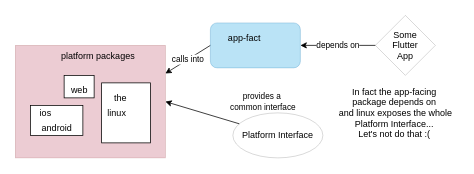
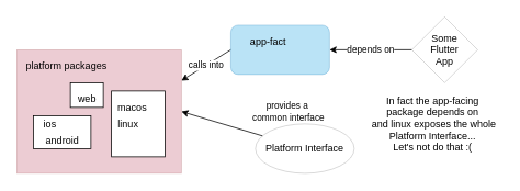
- <mxCell id="9" value="platform packages" style="text;html=1;align=center;verticalAlign=middle;resizable=0;points=[];autosize=1;strokeColor=none;fillColor=none;" parent="1" vertex="1"><mxGeometry x="75" y="65" width="110" height="20" as="geometry" /></mxCell>
+ <mxCell id="9" value="platform packages" style="text;html=1;align=center;verticalAlign=middle;resizable=0;points=[];autosize=1;strokeColor=none;fillColor=none;" parent="1" vertex="1"><mxGeometry x="25" y="70" width="110" height="20" as="geometry" /></mxCell>
- <mxCell id="10" value="the" style="text;html=1;align=center;verticalAlign=middle;resizable=0;points=[];autosize=1;strokeColor=none;fillColor=none;" parent="1" vertex="1"><mxGeometry x="135" y="120" width="50" height="20" as="geometry" /></mxCell>
+ <mxCell id="10" value="macos" style="text;html=1;align=center;verticalAlign=middle;resizable=0;points=[];autosize=1;strokeColor=none;fillColor=none;" parent="1" vertex="1"><mxGeometry x="135" y="120" width="50" height="20" as="geometry" /></mxCell>
